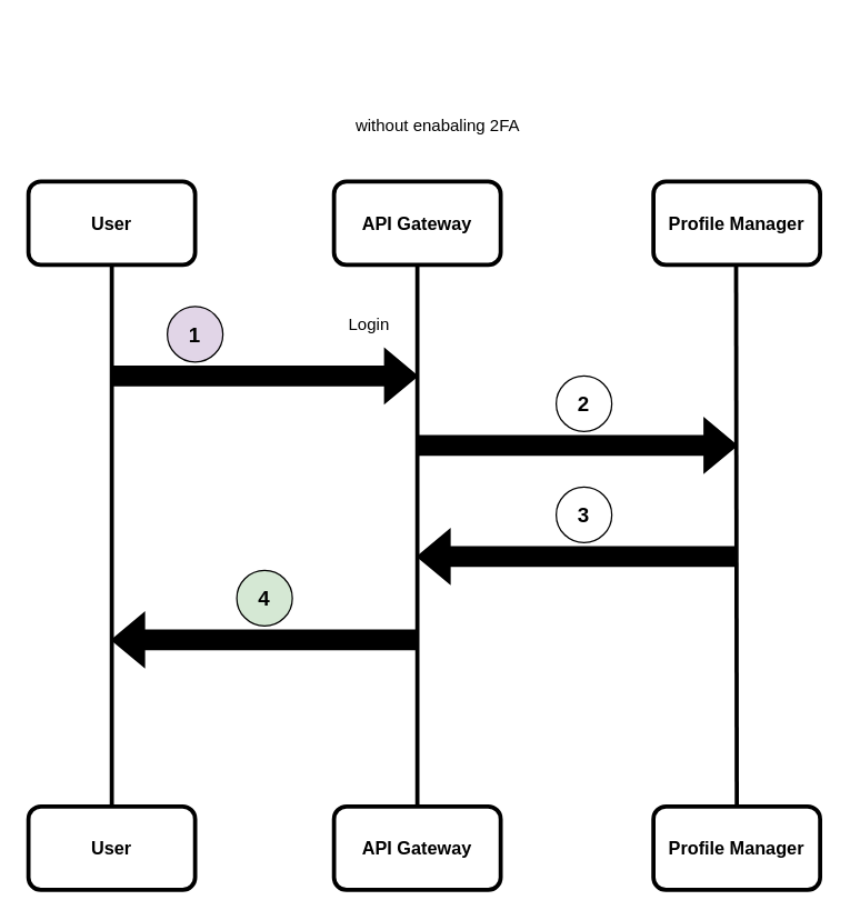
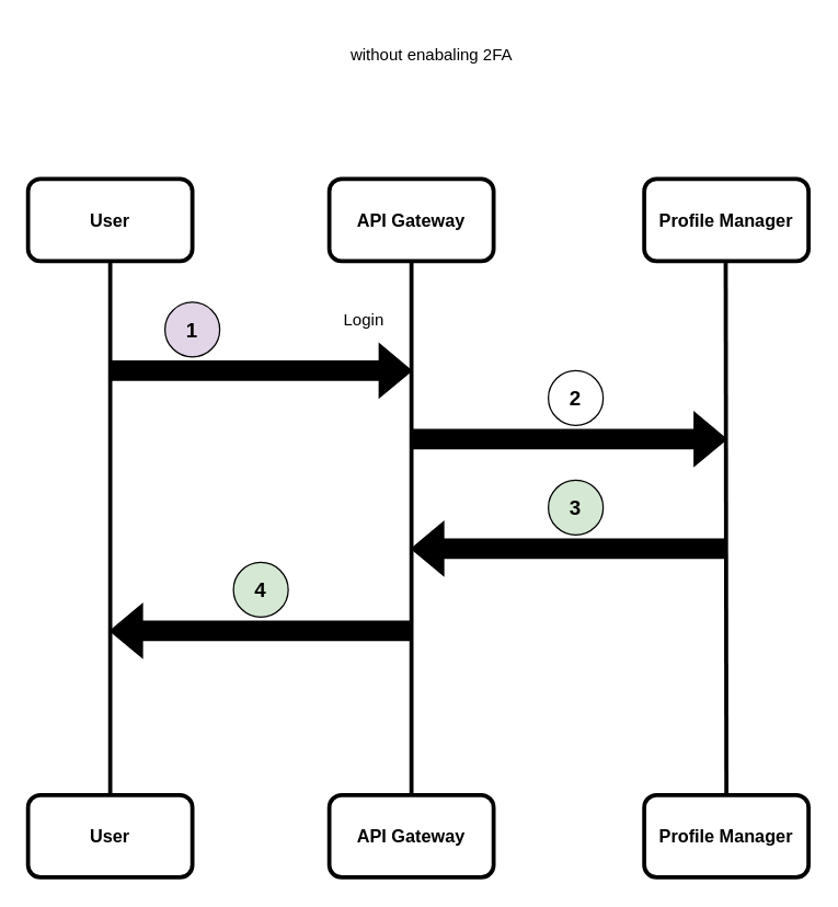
- <mxCell id="21" value="without enabaling 2FA" style="text;html=1;align=center;verticalAlign=middle;whiteSpace=wrap;rounded=0;" vertex="1" parent="1"><mxGeometry x="200" y="70" width="230" height="40" as="geometry" /></mxCell>
+ <mxCell id="21" value="without enabaling 2FA" style="text;html=1;align=center;verticalAlign=middle;whiteSpace=wrap;rounded=0;" vertex="1" parent="1"><mxGeometry x="200" y="20" width="230" height="40" as="geometry" /></mxCell>
- <mxCell id="11" value="&lt;font style=&quot;font-size: 15px;&quot;&gt;&lt;b style=&quot;&quot;&gt;3&lt;/b&gt;&lt;/font&gt;" style="ellipse;whiteSpace=wrap;html=1;aspect=fixed;" parent="1" vertex="1"><mxGeometry x="400" y="350" width="40" height="40" as="geometry" /></mxCell>
+ <mxCell id="11" value="&lt;font style=&quot;font-size: 15px;&quot;&gt;&lt;b style=&quot;&quot;&gt;3&lt;/b&gt;&lt;/font&gt;" style="ellipse;whiteSpace=wrap;html=1;aspect=fixed;fillColor=#d5e8d4;" parent="1" vertex="1"><mxGeometry x="400" y="350" width="40" height="40" as="geometry" /></mxCell>
